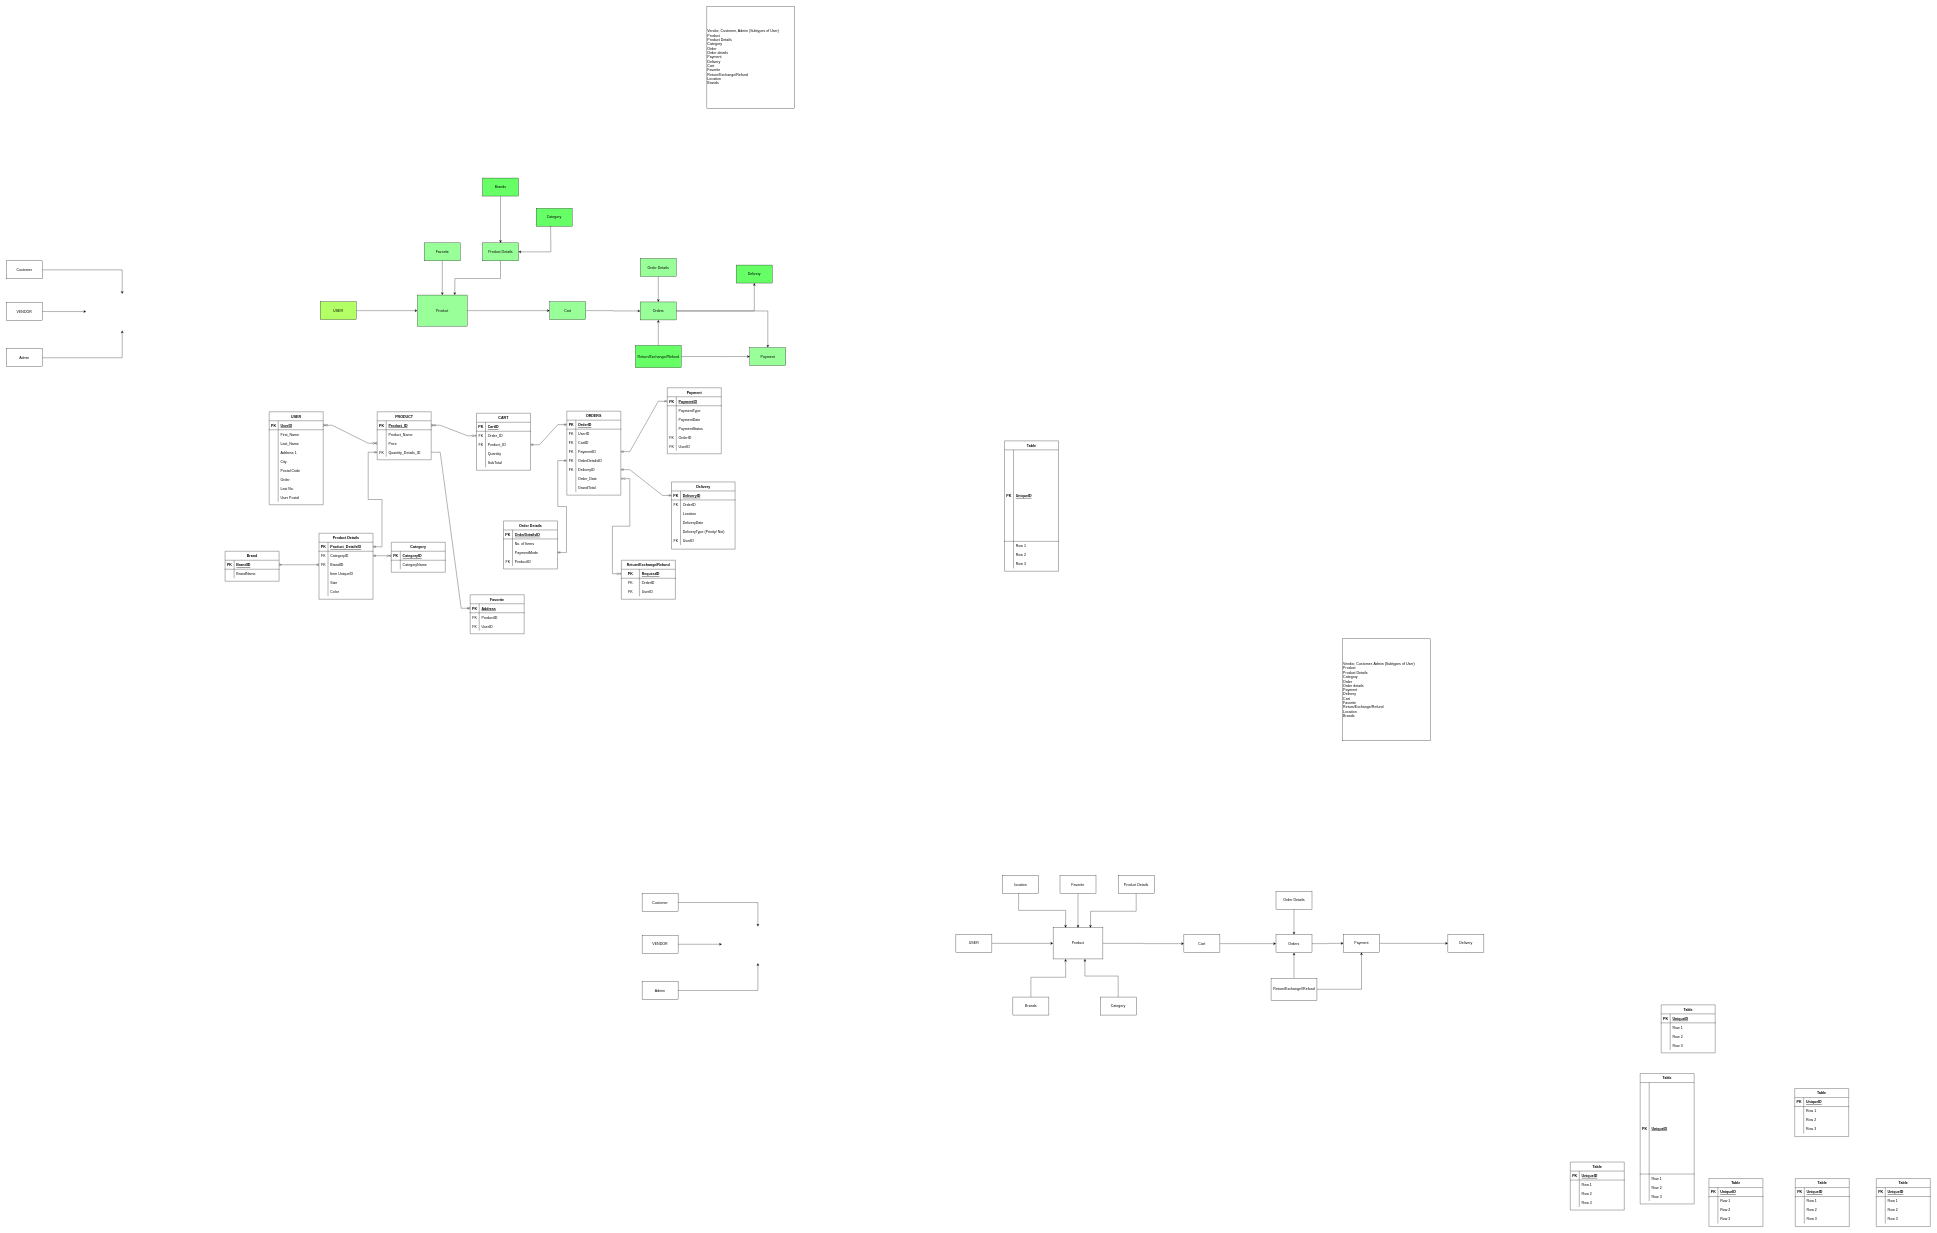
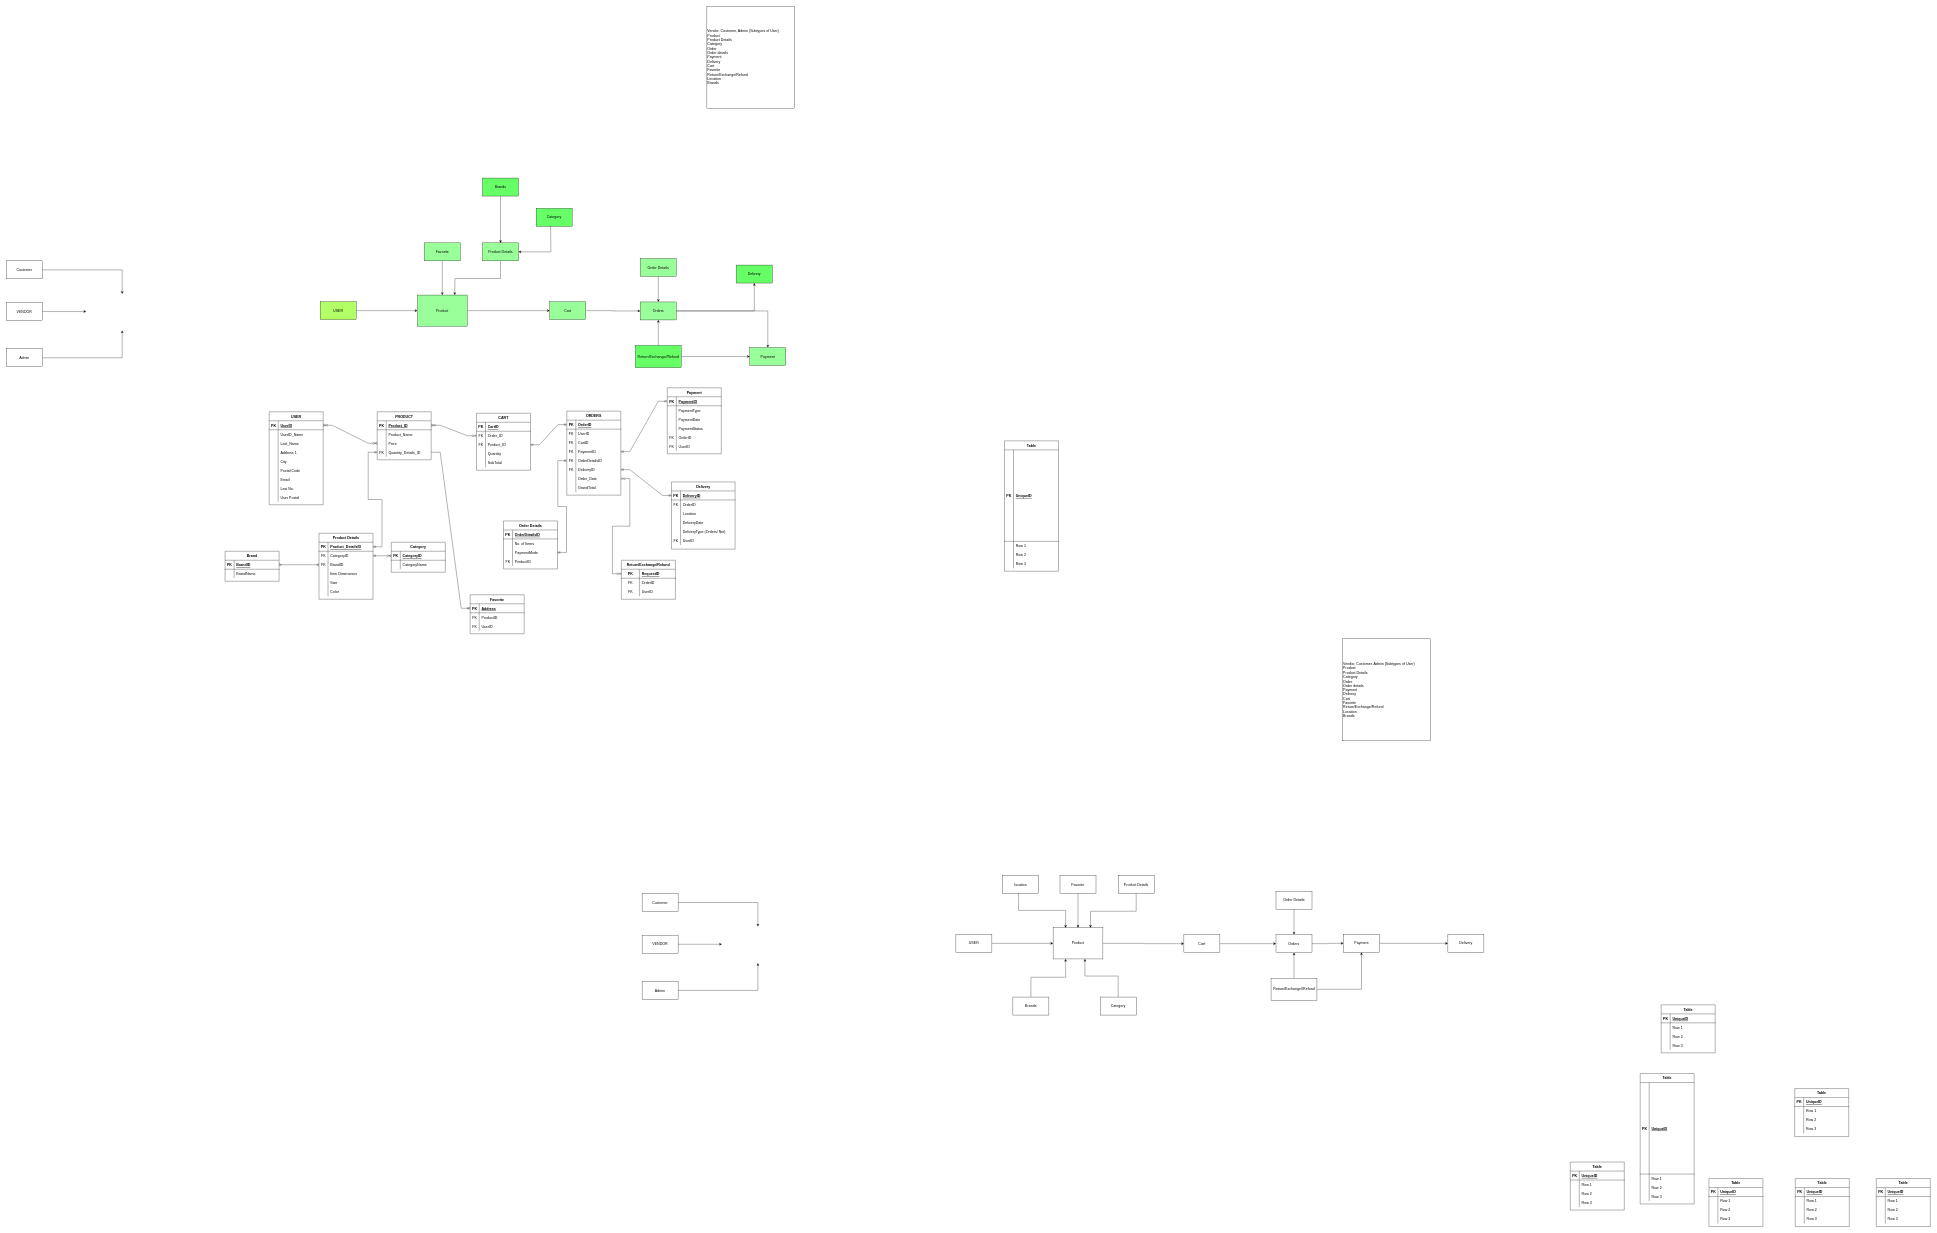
- <mxCell id="56" value="First_Name" style="shape=partialRectangle;connectable=0;fillColor=none;top=0;left=0;bottom=0;right=0;align=left;spacingLeft=6;overflow=hidden;" parent="54" vertex="1"><mxGeometry x="30" width="150" height="30" as="geometry"><mxRectangle width="150" height="30" as="alternateBounds" /></mxGeometry></mxCell>
+ <mxCell id="56" value="UserID_Name" style="shape=partialRectangle;connectable=0;fillColor=none;top=0;left=0;bottom=0;right=0;align=left;spacingLeft=6;overflow=hidden;" parent="54" vertex="1"><mxGeometry x="30" width="150" height="30" as="geometry"><mxRectangle width="150" height="30" as="alternateBounds" /></mxGeometry></mxCell>
- <mxCell id="71" value="Order" style="shape=partialRectangle;connectable=0;fillColor=none;top=0;left=0;bottom=0;right=0;align=left;spacingLeft=6;overflow=hidden;" parent="69" vertex="1"><mxGeometry x="30" width="150" height="30" as="geometry"><mxRectangle width="150" height="30" as="alternateBounds" /></mxGeometry></mxCell>
+ <mxCell id="71" value="Email" style="shape=partialRectangle;connectable=0;fillColor=none;top=0;left=0;bottom=0;right=0;align=left;spacingLeft=6;overflow=hidden;" parent="69" vertex="1"><mxGeometry x="30" width="150" height="30" as="geometry"><mxRectangle width="150" height="30" as="alternateBounds" /></mxGeometry></mxCell>
- <mxCell id="106" value="DeliveryType (Prioity/ Not)" style="shape=partialRectangle;connectable=0;fillColor=none;top=0;left=0;bottom=0;right=0;align=left;spacingLeft=6;overflow=hidden;" parent="104" vertex="1"><mxGeometry x="30" width="182" height="30" as="geometry"><mxRectangle width="182" height="30" as="alternateBounds" /></mxGeometry></mxCell>
+ <mxCell id="106" value="DeliveryType (Orders/ Not)" style="shape=partialRectangle;connectable=0;fillColor=none;top=0;left=0;bottom=0;right=0;align=left;spacingLeft=6;overflow=hidden;" parent="104" vertex="1"><mxGeometry x="30" width="182" height="30" as="geometry"><mxRectangle width="182" height="30" as="alternateBounds" /></mxGeometry></mxCell>
- <mxCell id="30" value="Item UniqueID" style="shape=partialRectangle;connectable=0;fillColor=none;top=0;left=0;bottom=0;right=0;align=left;spacingLeft=6;overflow=hidden;" vertex="1" parent="28"><mxGeometry x="30" width="150" height="30" as="geometry"><mxRectangle width="150" height="30" as="alternateBounds" /></mxGeometry></mxCell>
+ <mxCell id="30" value="Item Dimensions" style="shape=partialRectangle;connectable=0;fillColor=none;top=0;left=0;bottom=0;right=0;align=left;spacingLeft=6;overflow=hidden;" vertex="1" parent="28"><mxGeometry x="30" width="150" height="30" as="geometry"><mxRectangle width="150" height="30" as="alternateBounds" /></mxGeometry></mxCell>
